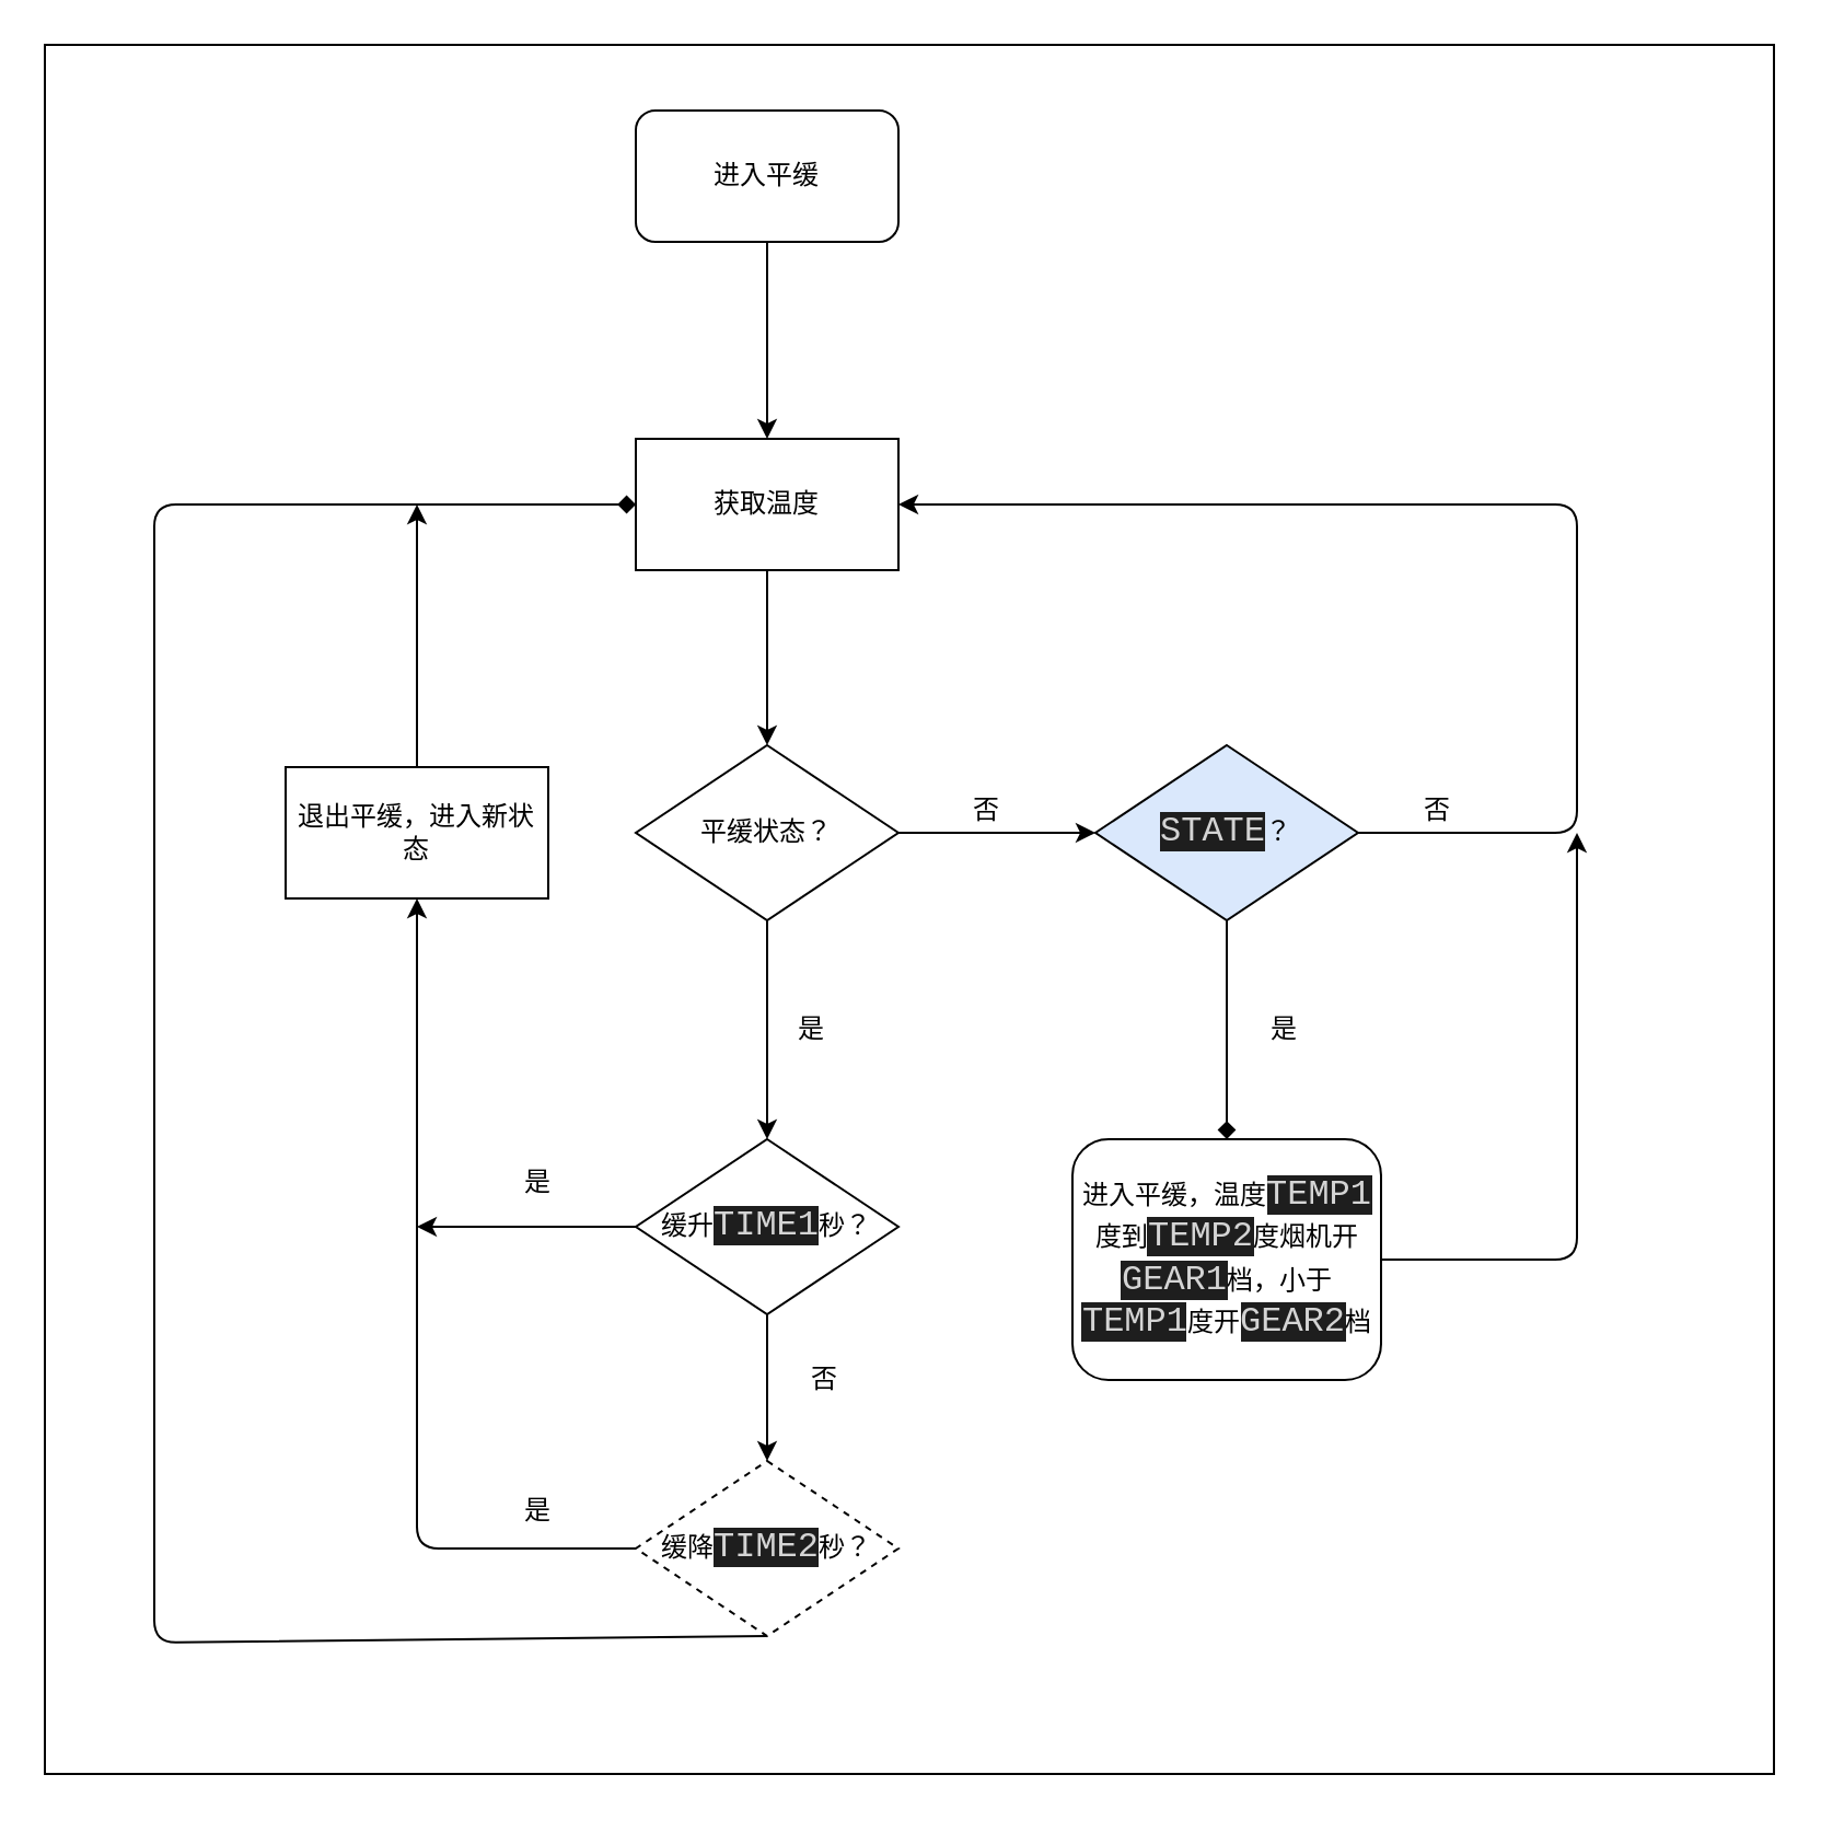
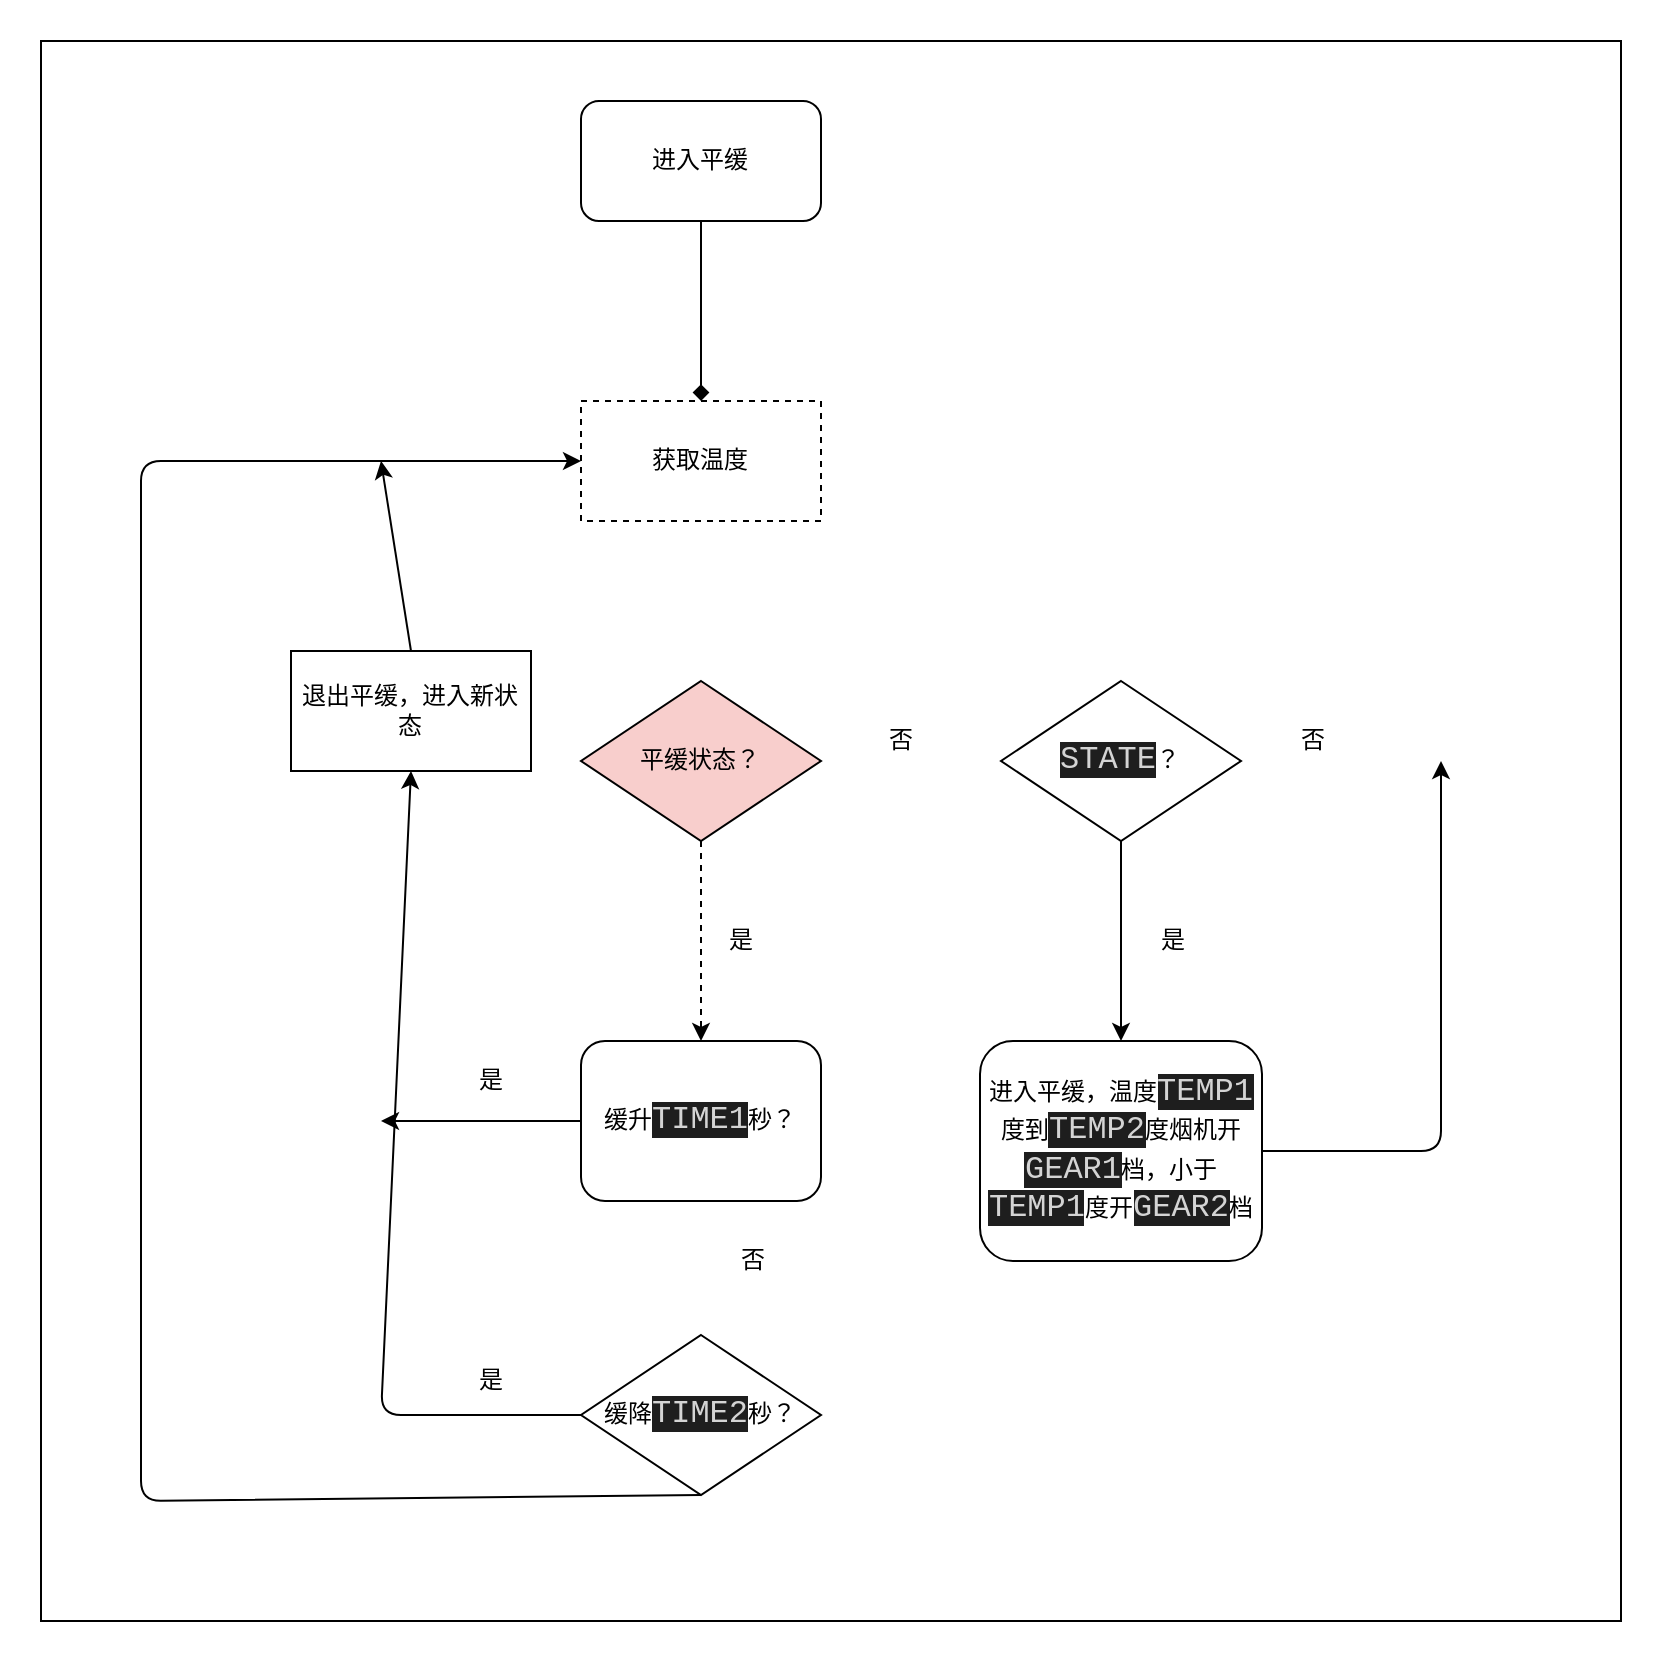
- <mxCell id="3" style="edgeStyle=none;html=1;exitX=0.5;exitY=1;exitDx=0;exitDy=0;" parent="1" source="4" target="6" edge="1"><mxGeometry relative="1" as="geometry" /></mxCell>
+ <mxCell id="3" style="edgeStyle=none;html=1;exitX=0.5;exitY=1;exitDx=0;exitDy=0;endArrow=diamond;" parent="1" source="4" target="6" edge="1"><mxGeometry relative="1" as="geometry" /></mxCell>
- <mxCell id="20" style="edgeStyle=none;html=1;exitX=0.5;exitY=1;exitDx=0;exitDy=0;entryX=0;entryY=0.5;entryDx=0;entryDy=0;endArrow=diamond;" parent="1" source="18" target="6" edge="1"><mxGeometry relative="1" as="geometry"><Array as="points"><mxPoint x="70" y="750" /><mxPoint x="70" y="230" /></Array><mxPoint x="290" y="1120" as="sourcePoint" /></mxGeometry></mxCell>
+ <mxCell id="20" style="edgeStyle=none;html=1;exitX=0.5;exitY=1;exitDx=0;exitDy=0;entryX=0;entryY=0.5;entryDx=0;entryDy=0;" parent="1" source="18" target="6" edge="1"><mxGeometry relative="1" as="geometry"><Array as="points"><mxPoint x="70" y="750" /><mxPoint x="70" y="230" /></Array><mxPoint x="290" y="1120" as="sourcePoint" /></mxGeometry></mxCell>
- <mxCell id="6" value="获取温度" style="rounded=0;whiteSpace=wrap;html=1;" parent="1" vertex="1"><mxGeometry x="290" y="200" width="120" height="60" as="geometry" /></mxCell>
+ <mxCell id="6" value="获取温度" style="rounded=0;whiteSpace=wrap;html=1;dashed=1;" parent="1" vertex="1"><mxGeometry x="290" y="200" width="120" height="60" as="geometry" /></mxCell>
- <mxCell id="7" style="edgeStyle=none;html=1;exitX=1;exitY=0.5;exitDx=0;exitDy=0;entryX=1;entryY=0.5;entryDx=0;entryDy=0;" parent="1" source="9" target="6" edge="1"><mxGeometry relative="1" as="geometry"><Array as="points"><mxPoint x="720" y="380" /><mxPoint x="720" y="230" /></Array></mxGeometry></mxCell>
- <mxCell id="5" style="edgeStyle=none;html=1;exitX=0.5;exitY=1;exitDx=0;exitDy=0;" parent="1" source="6" target="14" edge="1"><mxGeometry relative="1" as="geometry" /></mxCell>
- <mxCell id="22" value="退出平缓，进入新状态" style="rounded=0;whiteSpace=wrap;html=1;" parent="1" vertex="1"><mxGeometry x="130" y="350" width="120" height="60" as="geometry" /></mxCell>
+ <mxCell id="22" value="退出平缓，进入新状态" style="rounded=0;whiteSpace=wrap;html=1;" parent="1" vertex="1"><mxGeometry x="145" y="325" width="120" height="60" as="geometry" /></mxCell>
- <mxCell id="14" value="平缓状态？" style="rhombus;whiteSpace=wrap;html=1;" parent="1" vertex="1"><mxGeometry x="290" y="340" width="120" height="80" as="geometry" /></mxCell>
+ <mxCell id="14" value="平缓状态？" style="rhombus;whiteSpace=wrap;html=1;fillColor=#f8cecc;" parent="1" vertex="1"><mxGeometry x="290" y="340" width="120" height="80" as="geometry" /></mxCell>
- <mxCell id="12" style="edgeStyle=none;html=1;exitX=1;exitY=0.5;exitDx=0;exitDy=0;" parent="1" source="14" target="9" edge="1"><mxGeometry relative="1" as="geometry" /></mxCell>
- <mxCell id="9" value="&lt;span style=&quot;background-color: rgb(30 , 30 , 30) ; color: rgb(212 , 212 , 212) ; font-family: &amp;#34;consolas&amp;#34; , &amp;#34;courier new&amp;#34; , monospace ; font-size: 16px&quot;&gt;STATE&lt;/span&gt;？" style="rhombus;whiteSpace=wrap;html=1;fillColor=#dae8fc;" parent="1" vertex="1"><mxGeometry x="500" y="340" width="120" height="80" as="geometry" /></mxCell>
+ <mxCell id="9" value="&lt;span style=&quot;background-color: rgb(30 , 30 , 30) ; color: rgb(212 , 212 , 212) ; font-family: &amp;#34;consolas&amp;#34; , &amp;#34;courier new&amp;#34; , monospace ; font-size: 16px&quot;&gt;STATE&lt;/span&gt;？" style="rhombus;whiteSpace=wrap;html=1;" parent="1" vertex="1"><mxGeometry x="500" y="340" width="120" height="80" as="geometry" /></mxCell>
- <mxCell id="13" style="edgeStyle=none;html=1;exitX=0.5;exitY=1;exitDx=0;exitDy=0;" parent="1" source="14" target="17" edge="1"><mxGeometry relative="1" as="geometry" /></mxCell>
+ <mxCell id="13" style="edgeStyle=none;html=1;exitX=0.5;exitY=1;exitDx=0;exitDy=0;dashed=1;" parent="1" source="14" target="17" edge="1"><mxGeometry relative="1" as="geometry" /></mxCell>
- <mxCell id="8" style="edgeStyle=none;html=1;exitX=0.5;exitY=1;exitDx=0;exitDy=0;entryX=0.5;entryY=0;entryDx=0;entryDy=0;endArrow=diamond;" parent="1" source="9" target="11" edge="1"><mxGeometry relative="1" as="geometry"><mxPoint x="560" y="460" as="targetPoint" /></mxGeometry></mxCell>
+ <mxCell id="8" style="edgeStyle=none;html=1;exitX=0.5;exitY=1;exitDx=0;exitDy=0;entryX=0.5;entryY=0;entryDx=0;entryDy=0;" parent="1" source="9" target="11" edge="1"><mxGeometry relative="1" as="geometry"><mxPoint x="560" y="460" as="targetPoint" /></mxGeometry></mxCell>
- <mxCell id="17" value="缓升&lt;span style=&quot;background-color: rgb(30 , 30 , 30) ; color: rgb(212 , 212 , 212) ; font-family: &amp;#34;consolas&amp;#34; , &amp;#34;courier new&amp;#34; , monospace ; font-size: 16px&quot;&gt;TIME1&lt;/span&gt;&lt;span&gt;秒？&lt;/span&gt;" style="rhombus;whiteSpace=wrap;html=1;" parent="1" vertex="1"><mxGeometry x="290" y="520" width="120" height="80" as="geometry" /></mxCell>
+ <mxCell id="17" value="缓升&lt;span style=&quot;background-color: rgb(30 , 30 , 30) ; color: rgb(212 , 212 , 212) ; font-family: &amp;#34;consolas&amp;#34; , &amp;#34;courier new&amp;#34; , monospace ; font-size: 16px&quot;&gt;TIME1&lt;/span&gt;&lt;span&gt;秒？&lt;/span&gt;" style="whiteSpace=wrap;html=1;rounded=1;" parent="1" vertex="1"><mxGeometry x="290" y="520" width="120" height="80" as="geometry" /></mxCell>
- <mxCell id="15" style="edgeStyle=none;html=1;exitX=0.5;exitY=1;exitDx=0;exitDy=0;" parent="1" source="17" target="18" edge="1"><mxGeometry relative="1" as="geometry" /></mxCell>
- <mxCell id="18" value="缓降&lt;span style=&quot;background-color: rgb(30 , 30 , 30) ; color: rgb(212 , 212 , 212) ; font-family: &amp;#34;consolas&amp;#34; , &amp;#34;courier new&amp;#34; , monospace ; font-size: 16px&quot;&gt;TIME2&lt;/span&gt;&lt;span&gt;秒？&lt;/span&gt;" style="rhombus;whiteSpace=wrap;html=1;dashed=1;" parent="1" vertex="1"><mxGeometry x="290" y="667" width="120" height="80" as="geometry" /></mxCell>
+ <mxCell id="18" value="缓降&lt;span style=&quot;background-color: rgb(30 , 30 , 30) ; color: rgb(212 , 212 , 212) ; font-family: &amp;#34;consolas&amp;#34; , &amp;#34;courier new&amp;#34; , monospace ; font-size: 16px&quot;&gt;TIME2&lt;/span&gt;&lt;span&gt;秒？&lt;/span&gt;" style="rhombus;whiteSpace=wrap;html=1;" parent="1" vertex="1"><mxGeometry x="290" y="667" width="120" height="80" as="geometry" /></mxCell>
